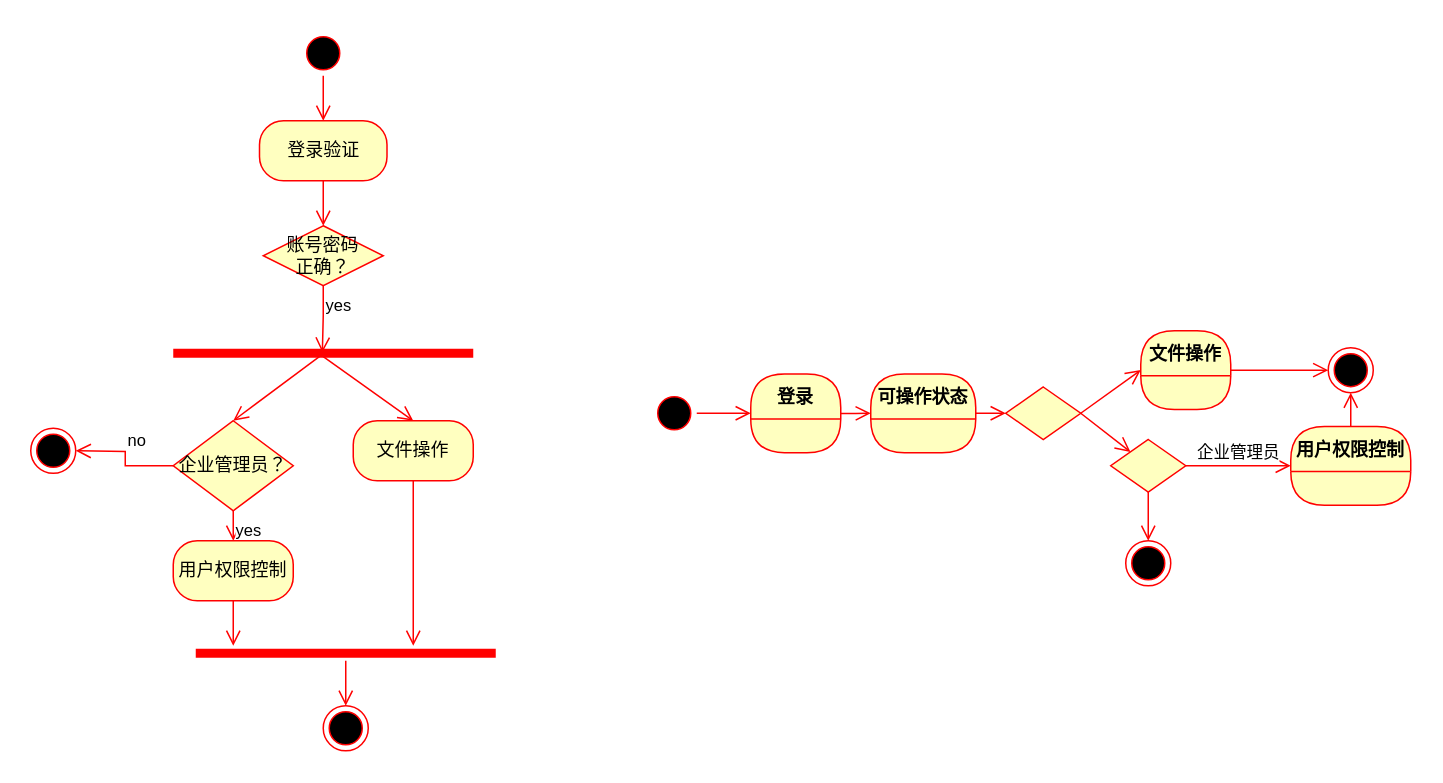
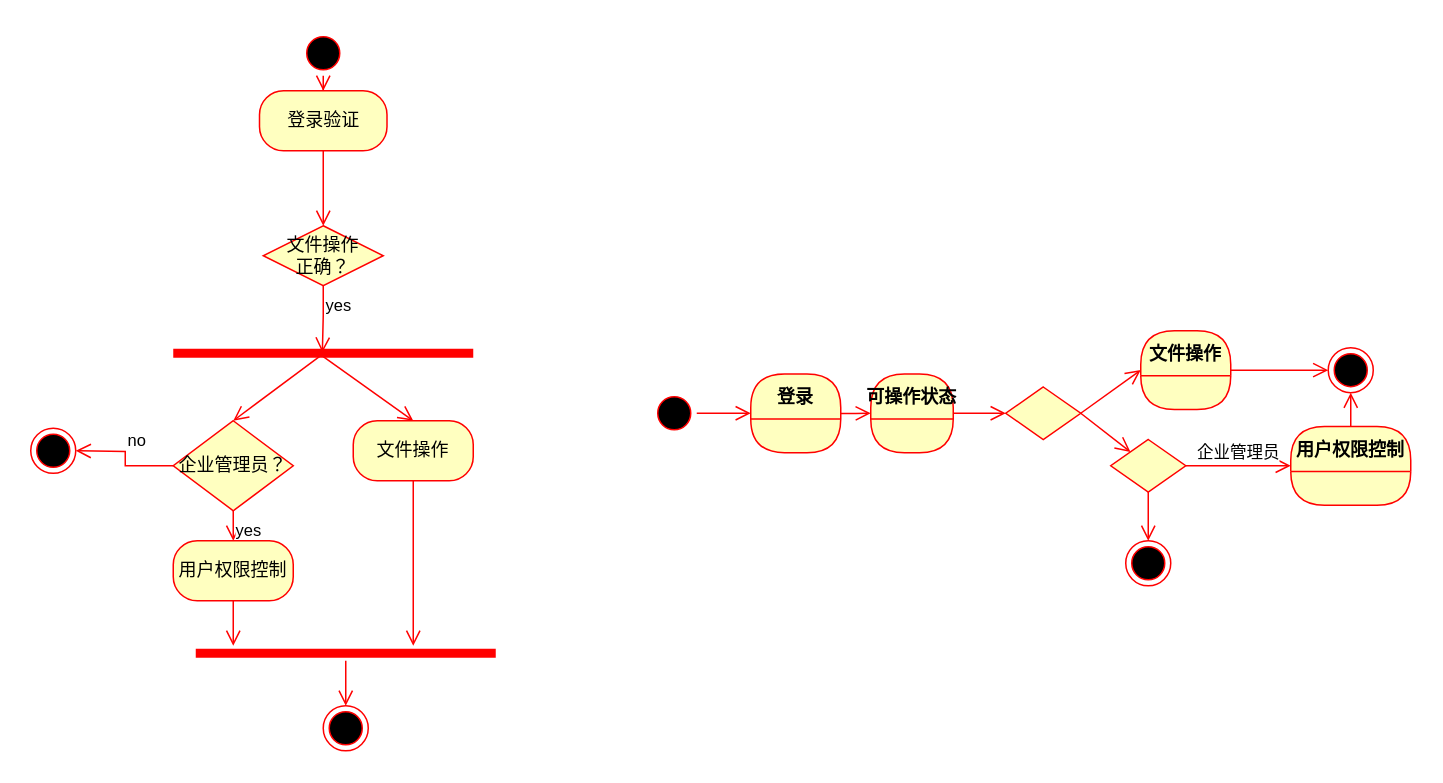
- <mxCell id="4" value="登录验证" style="rounded=1;whiteSpace=wrap;html=1;arcSize=40;fontColor=#000000;fillColor=#ffffc0;strokeColor=#ff0000;" vertex="1" parent="1"><mxGeometry x="172.5" y="80" width="85" height="40" as="geometry" /></mxCell>
+ <mxCell id="4" value="登录验证" style="rounded=1;whiteSpace=wrap;html=1;arcSize=40;fontColor=#000000;fillColor=#ffffc0;strokeColor=#ff0000;" vertex="1" parent="1"><mxGeometry x="172.5" y="60" width="85" height="40" as="geometry" /></mxCell>
- <mxCell id="6" value="账号密码&lt;br&gt;正确？" style="rhombus;whiteSpace=wrap;html=1;fillColor=#ffffc0;strokeColor=#ff0000;" vertex="1" parent="1"><mxGeometry x="175" y="150" width="80" height="40" as="geometry" /></mxCell>
+ <mxCell id="6" value="文件操作&lt;br&gt;正确？" style="rhombus;whiteSpace=wrap;html=1;fillColor=#ffffc0;strokeColor=#ff0000;" vertex="1" parent="1"><mxGeometry x="175" y="150" width="80" height="40" as="geometry" /></mxCell>
- <mxCell id="26" value="可操作状态" style="swimlane;fontStyle=1;align=center;verticalAlign=middle;childLayout=stackLayout;horizontal=1;startSize=30;horizontalStack=0;resizeParent=0;resizeLast=1;container=0;fontColor=#000000;collapsible=0;rounded=1;arcSize=47;strokeColor=#ff0000;fillColor=#ffffc0;swimlaneFillColor=#ffffc0;dropTarget=0;" vertex="1" parent="1"><mxGeometry x="580" y="248.75" width="70" height="52.5" as="geometry" /></mxCell>
+ <mxCell id="26" value="可操作状态" style="swimlane;fontStyle=1;align=center;verticalAlign=middle;childLayout=stackLayout;horizontal=1;startSize=30;horizontalStack=0;resizeParent=0;resizeLast=1;container=0;fontColor=#000000;collapsible=0;rounded=1;arcSize=47;strokeColor=#ff0000;fillColor=#ffffc0;swimlaneFillColor=#ffffc0;dropTarget=0;" vertex="1" parent="1"><mxGeometry x="580" y="248.75" width="55" height="52.5" as="geometry" /></mxCell>
